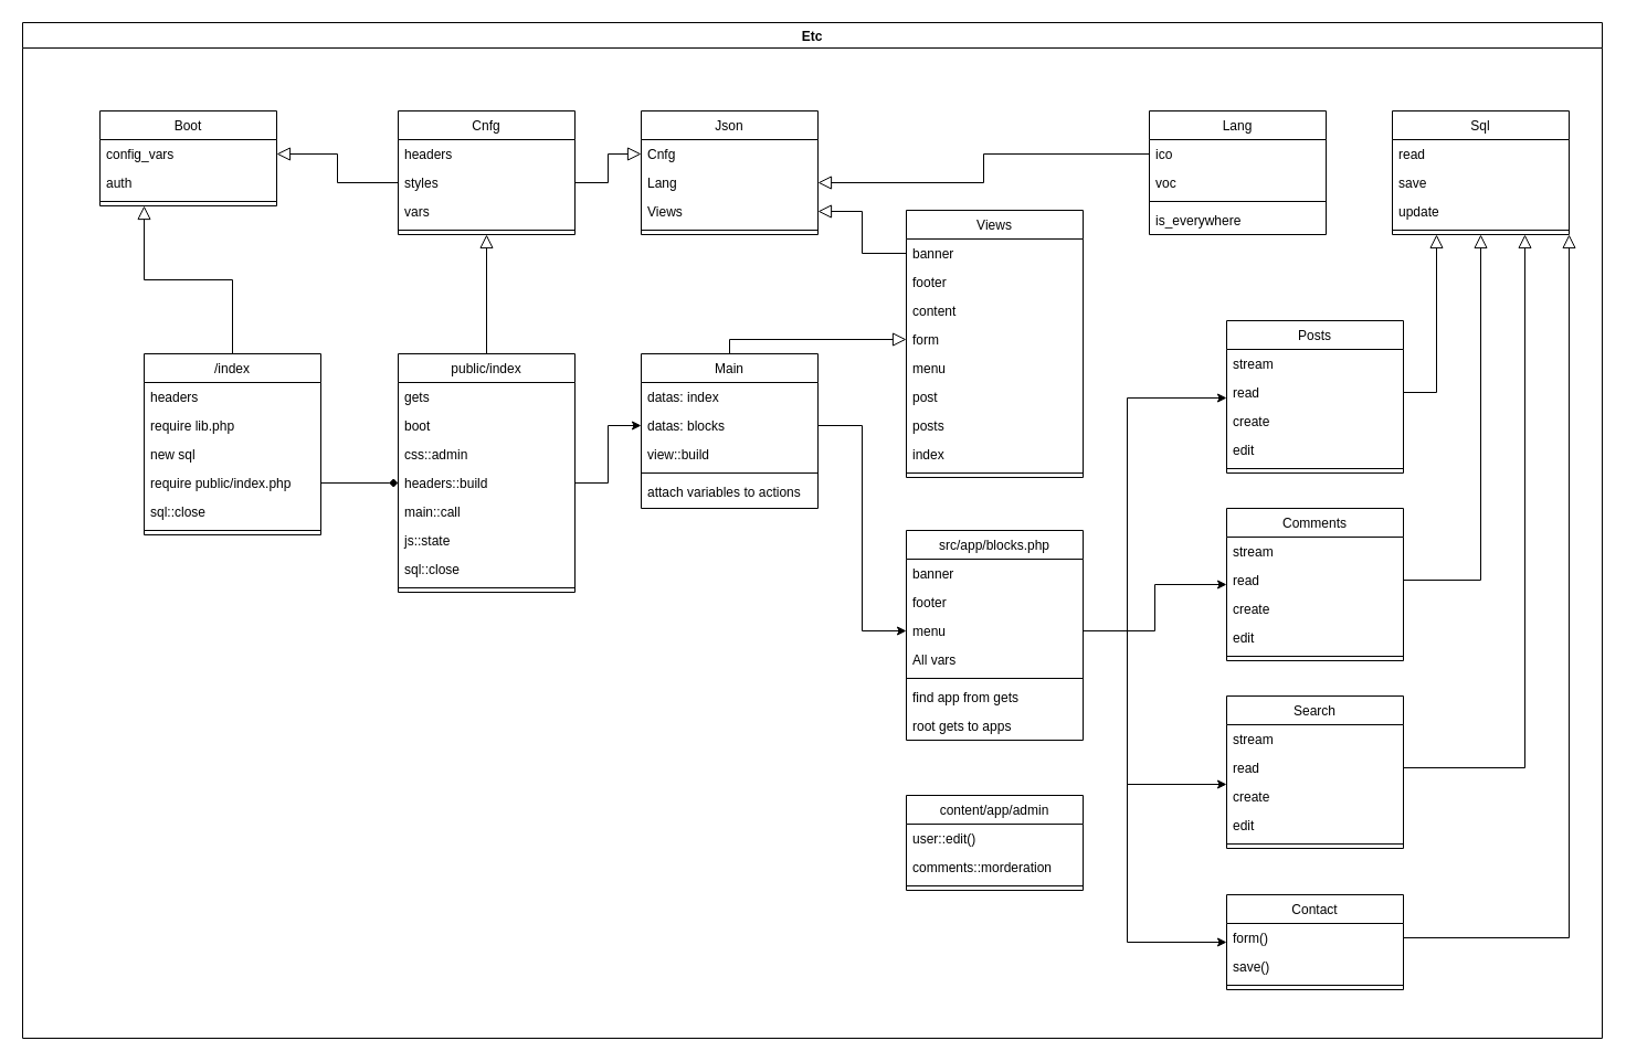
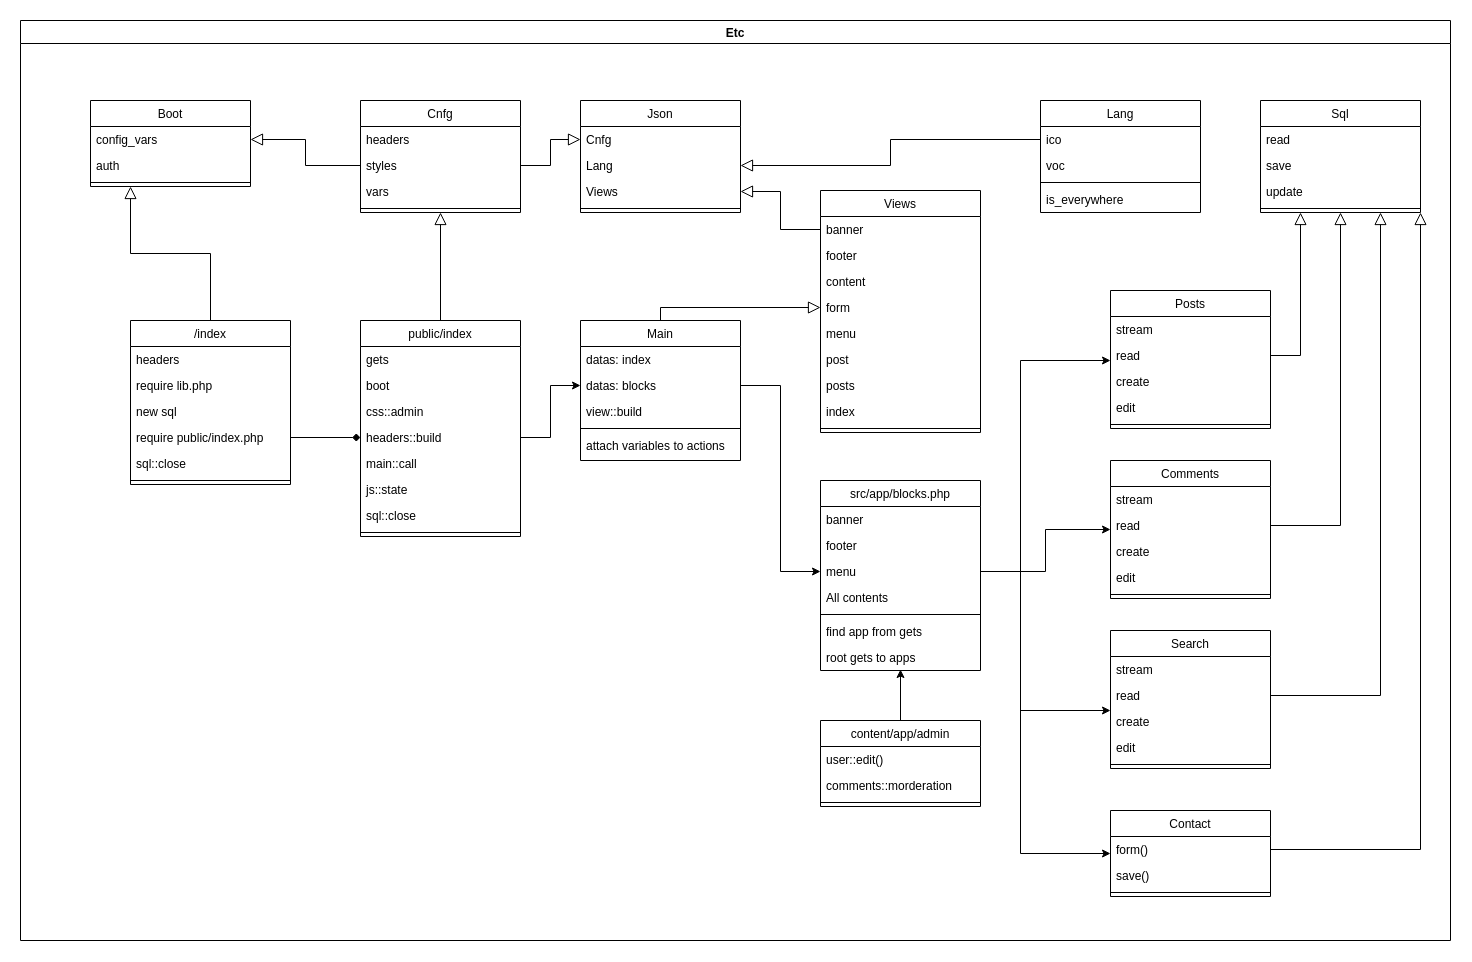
- <mxCell id="66" value="All vars" style="text;align=left;verticalAlign=top;spacingLeft=4;spacingRight=4;overflow=hidden;rotatable=0;points=[[0,0.5],[1,0.5]];portConstraint=eastwest;" parent="62" vertex="1"><mxGeometry y="104" width="160" height="26" as="geometry" /></mxCell>
+ <mxCell id="66" value="All contents" style="text;align=left;verticalAlign=top;spacingLeft=4;spacingRight=4;overflow=hidden;rotatable=0;points=[[0,0.5],[1,0.5]];portConstraint=eastwest;" parent="62" vertex="1"><mxGeometry y="104" width="160" height="26" as="geometry" /></mxCell>
+ <mxCell id="57" style="edgeStyle=orthogonalEdgeStyle;rounded=0;orthogonalLoop=1;jettySize=auto;html=1;entryX=0.5;entryY=0.962;entryDx=0;entryDy=0;entryPerimeter=0;" edge="1" parent="41" source="58" target="69"><mxGeometry relative="1" as="geometry" /></mxCell>
